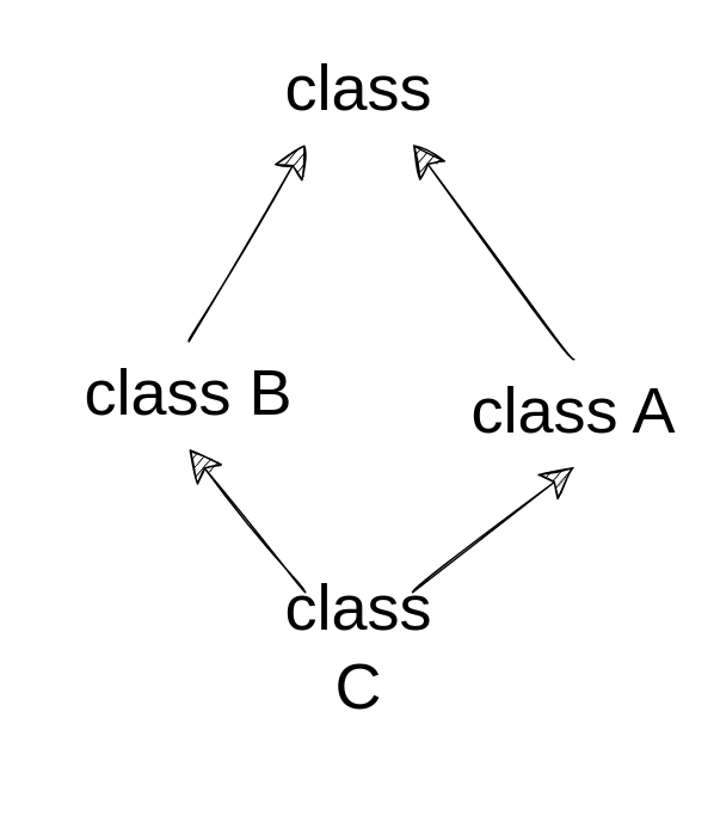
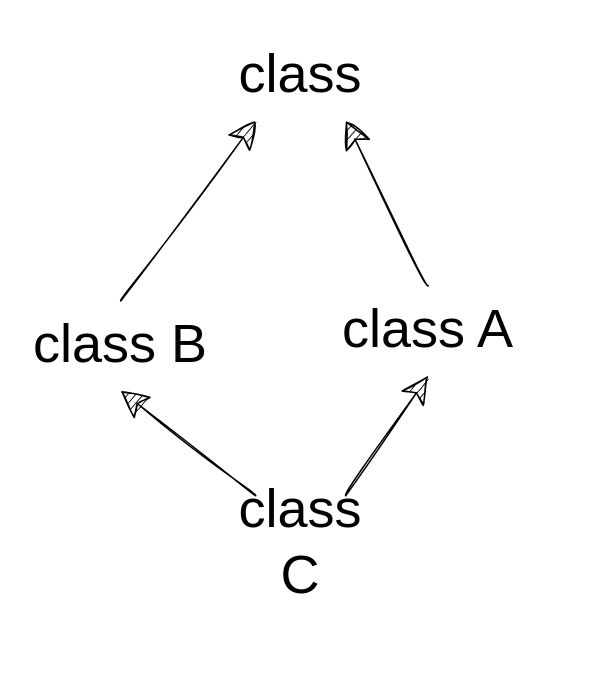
- <mxCell id="5" value="class B" style="text;whiteSpace=wrap;html=1;fontSize=36;align=center;sketch=1;rounded=0;" parent="2" vertex="1"><mxGeometry x="25" y="170" width="120" height="60" as="geometry" /></mxCell>
+ <mxCell id="5" value="class B" style="text;whiteSpace=wrap;html=1;fontSize=36;align=center;sketch=1;rounded=0;" parent="2" vertex="1"><mxGeometry y="180" width="120" height="60" as="geometry" /></mxCell>
- <mxCell id="4" value="class A" style="text;whiteSpace=wrap;html=1;fontSize=36;align=center;sketch=1;rounded=0;" parent="2" vertex="1"><mxGeometry x="240" y="180" width="120" height="60" as="geometry" /></mxCell>
+ <mxCell id="4" value="class A" style="text;whiteSpace=wrap;html=1;fontSize=36;align=center;sketch=1;rounded=0;" parent="2" vertex="1"><mxGeometry x="205" y="170" width="120" height="60" as="geometry" /></mxCell>
